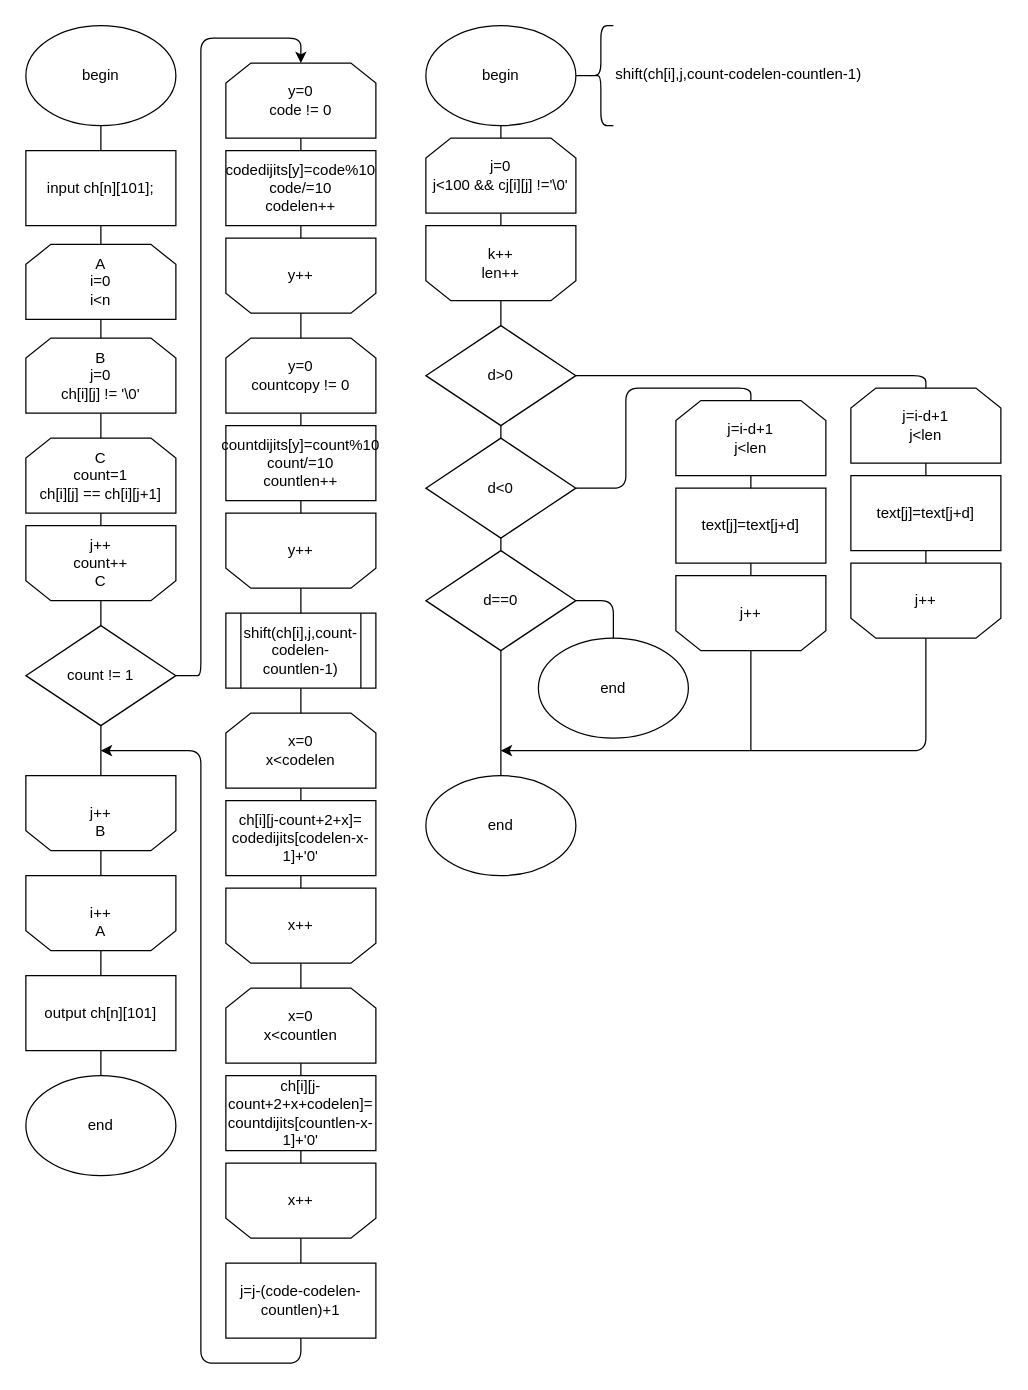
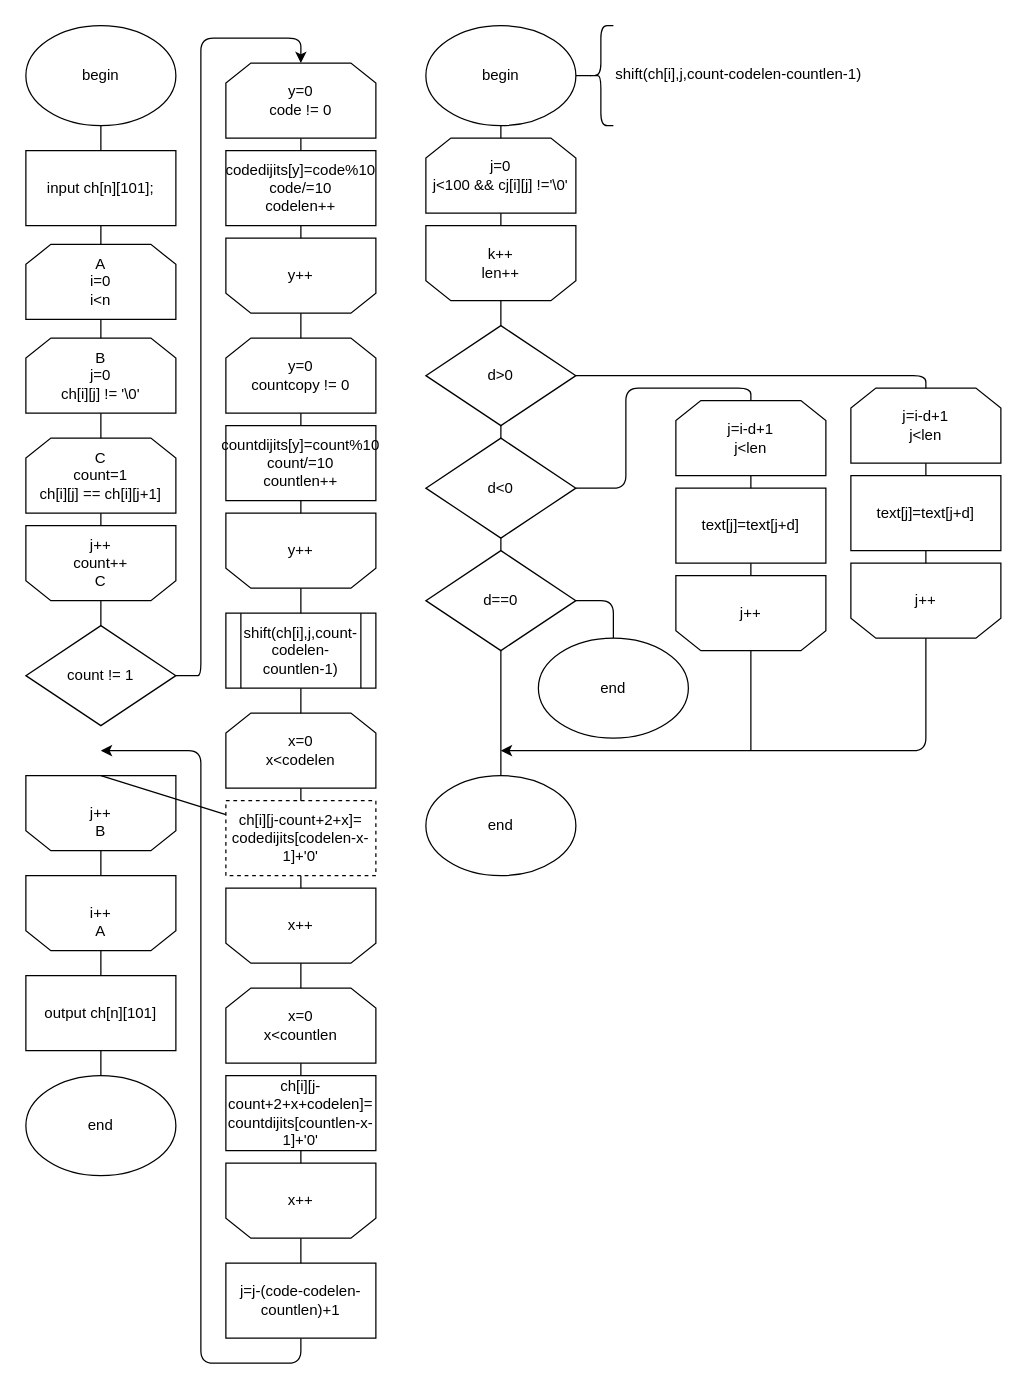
- <mxCell id="17" value="" style="endArrow=none;html=1;entryX=0.5;entryY=1;entryDx=0;entryDy=0;exitX=0.5;exitY=1;exitDx=0;exitDy=0;" edge="1" parent="1" source="9" target="10"><mxGeometry width="50" height="50" relative="1" as="geometry"><mxPoint x="140" y="630" as="sourcePoint" /><mxPoint x="190" y="580" as="targetPoint" /></mxGeometry></mxCell>
+ <mxCell id="17" value="" style="endArrow=none;html=1;exitX=0.5;exitY=1;exitDx=0;exitDy=0;" edge="1" parent="1" source="9" target="35"><mxGeometry width="50" height="50" relative="1" as="geometry"><mxPoint x="140" y="630" as="sourcePoint" /><mxPoint x="190" y="580" as="targetPoint" /></mxGeometry></mxCell>
- <mxCell id="35" value="ch[i][j-count+2+x]=&lt;br&gt;codedijits[codelen-x-1]+'0'" style="rounded=0;whiteSpace=wrap;html=1;" vertex="1" parent="1"><mxGeometry x="180" y="640" width="120" height="60" as="geometry" /></mxCell>
+ <mxCell id="35" value="ch[i][j-count+2+x]=&lt;br&gt;codedijits[codelen-x-1]+'0'" style="rounded=0;whiteSpace=wrap;html=1;dashed=1;" vertex="1" parent="1"><mxGeometry x="180" y="640" width="120" height="60" as="geometry" /></mxCell>
